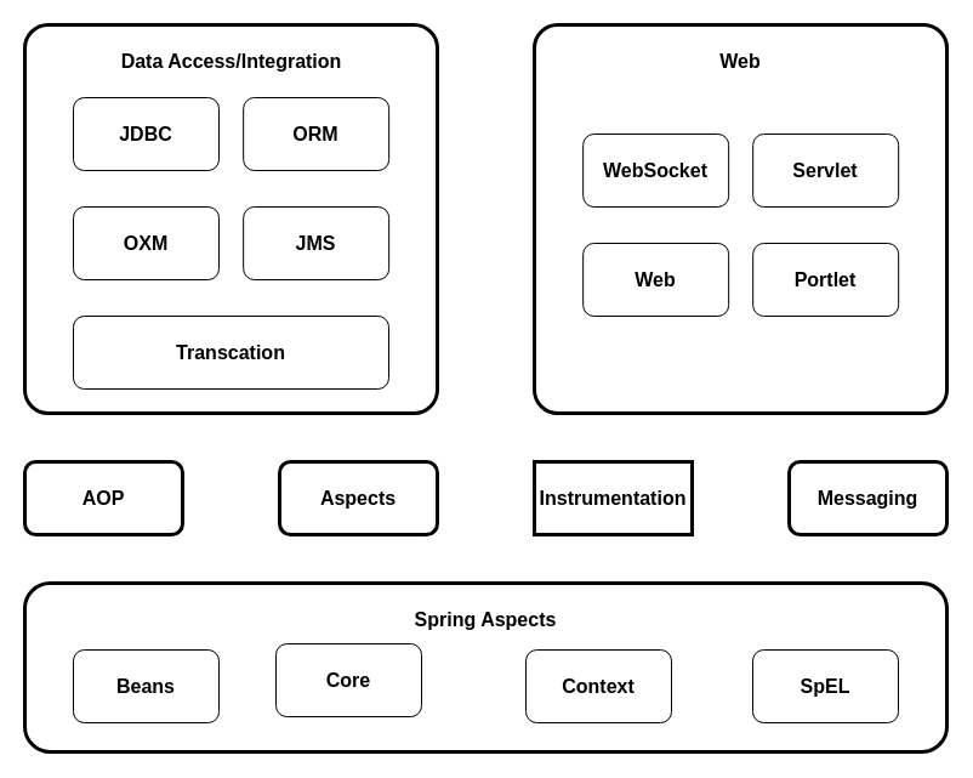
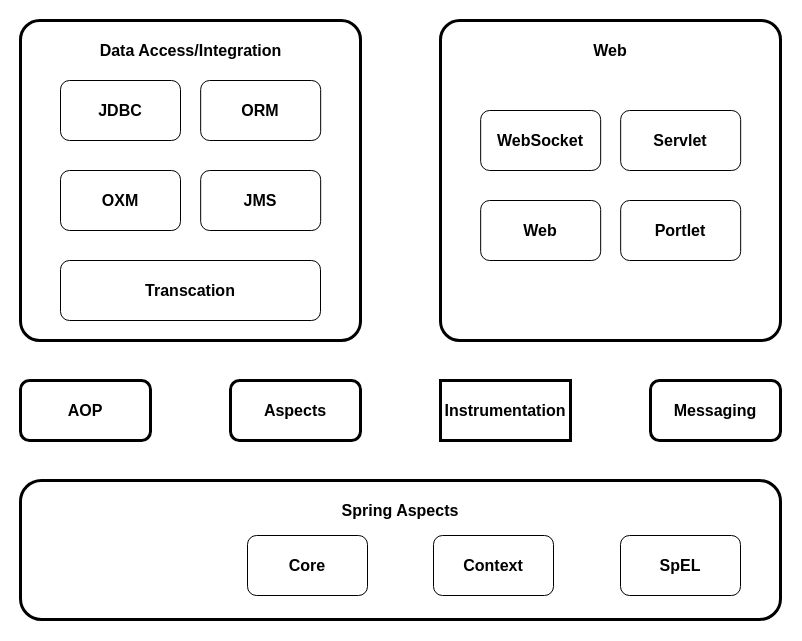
- <mxCell id="10" value="&lt;b&gt;&lt;font style=&quot;font-size: 16px&quot;&gt;Core&lt;/font&gt;&lt;/b&gt;" style="rounded=1;whiteSpace=wrap;html=1;" vertex="1" parent="6"><mxGeometry x="207" y="50" width="120" height="60" as="geometry" /></mxCell>
+ <mxCell id="10" value="&lt;b&gt;&lt;font style=&quot;font-size: 16px&quot;&gt;Core&lt;/font&gt;&lt;/b&gt;" style="rounded=1;whiteSpace=wrap;html=1;" vertex="1" parent="6"><mxGeometry x="227" y="55" width="120" height="60" as="geometry" /></mxCell>
- <mxCell id="9" value="&lt;b&gt;&lt;font style=&quot;font-size: 16px&quot;&gt;Beans&lt;/font&gt;&lt;/b&gt;" style="rounded=1;whiteSpace=wrap;html=1;" vertex="1" parent="6"><mxGeometry x="40" y="55" width="120" height="60" as="geometry" /></mxCell>
